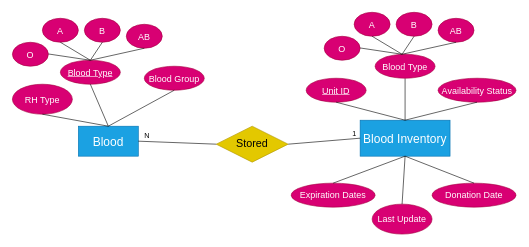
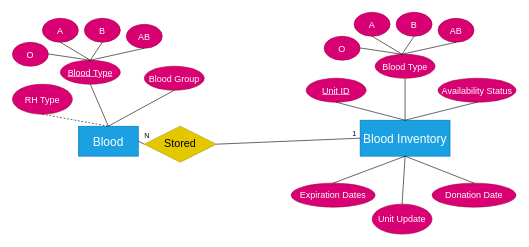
- <mxCell id="39" value="" style="endArrow=none;html=1;rounded=0;exitX=0.5;exitY=1;exitDx=0;exitDy=0;entryX=0.5;entryY=0;entryDx=0;entryDy=0;" edge="1" parent="1" source="38" target="3"><mxGeometry relative="1" as="geometry"><mxPoint x="510" y="300" as="sourcePoint" /><mxPoint x="625" y="330" as="targetPoint" /></mxGeometry></mxCell>
+ <mxCell id="39" value="" style="endArrow=none;html=1;rounded=0;exitX=0.5;exitY=1;exitDx=0;exitDy=0;entryX=0.5;entryY=0;entryDx=0;entryDy=0;dashed=1;" edge="1" parent="1" source="38" target="3"><mxGeometry relative="1" as="geometry"><mxPoint x="510" y="300" as="sourcePoint" /><mxPoint x="625" y="330" as="targetPoint" /></mxGeometry></mxCell>
- <mxCell id="4" value="Stored" style="shape=rhombus;perimeter=rhombusPerimeter;whiteSpace=wrap;html=1;align=center;fontSize=18;fillColor=#e3c800;fontColor=#000000;strokeColor=#B09500;" vertex="1" parent="1"><mxGeometry x="360" y="210" width="120" height="60" as="geometry" /></mxCell>
+ <mxCell id="4" value="Stored" style="shape=rhombus;perimeter=rhombusPerimeter;whiteSpace=wrap;html=1;align=center;fontSize=18;fillColor=#e3c800;fontColor=#000000;strokeColor=#B09500;" vertex="1" parent="1"><mxGeometry x="240" y="210" width="120" height="60" as="geometry" /></mxCell>
- <mxCell id="40" value="Last Update" style="ellipse;whiteSpace=wrap;html=1;align=center;fontSize=15;fillColor=#d80073;fontColor=#ffffff;strokeColor=#A50040;" vertex="1" parent="1"><mxGeometry x="620" y="340" width="100" height="50" as="geometry" /></mxCell>
+ <mxCell id="40" value="Unit Update" style="ellipse;whiteSpace=wrap;html=1;align=center;fontSize=15;fillColor=#d80073;fontColor=#ffffff;strokeColor=#A50040;" vertex="1" parent="1"><mxGeometry x="620" y="340" width="100" height="50" as="geometry" /></mxCell>
